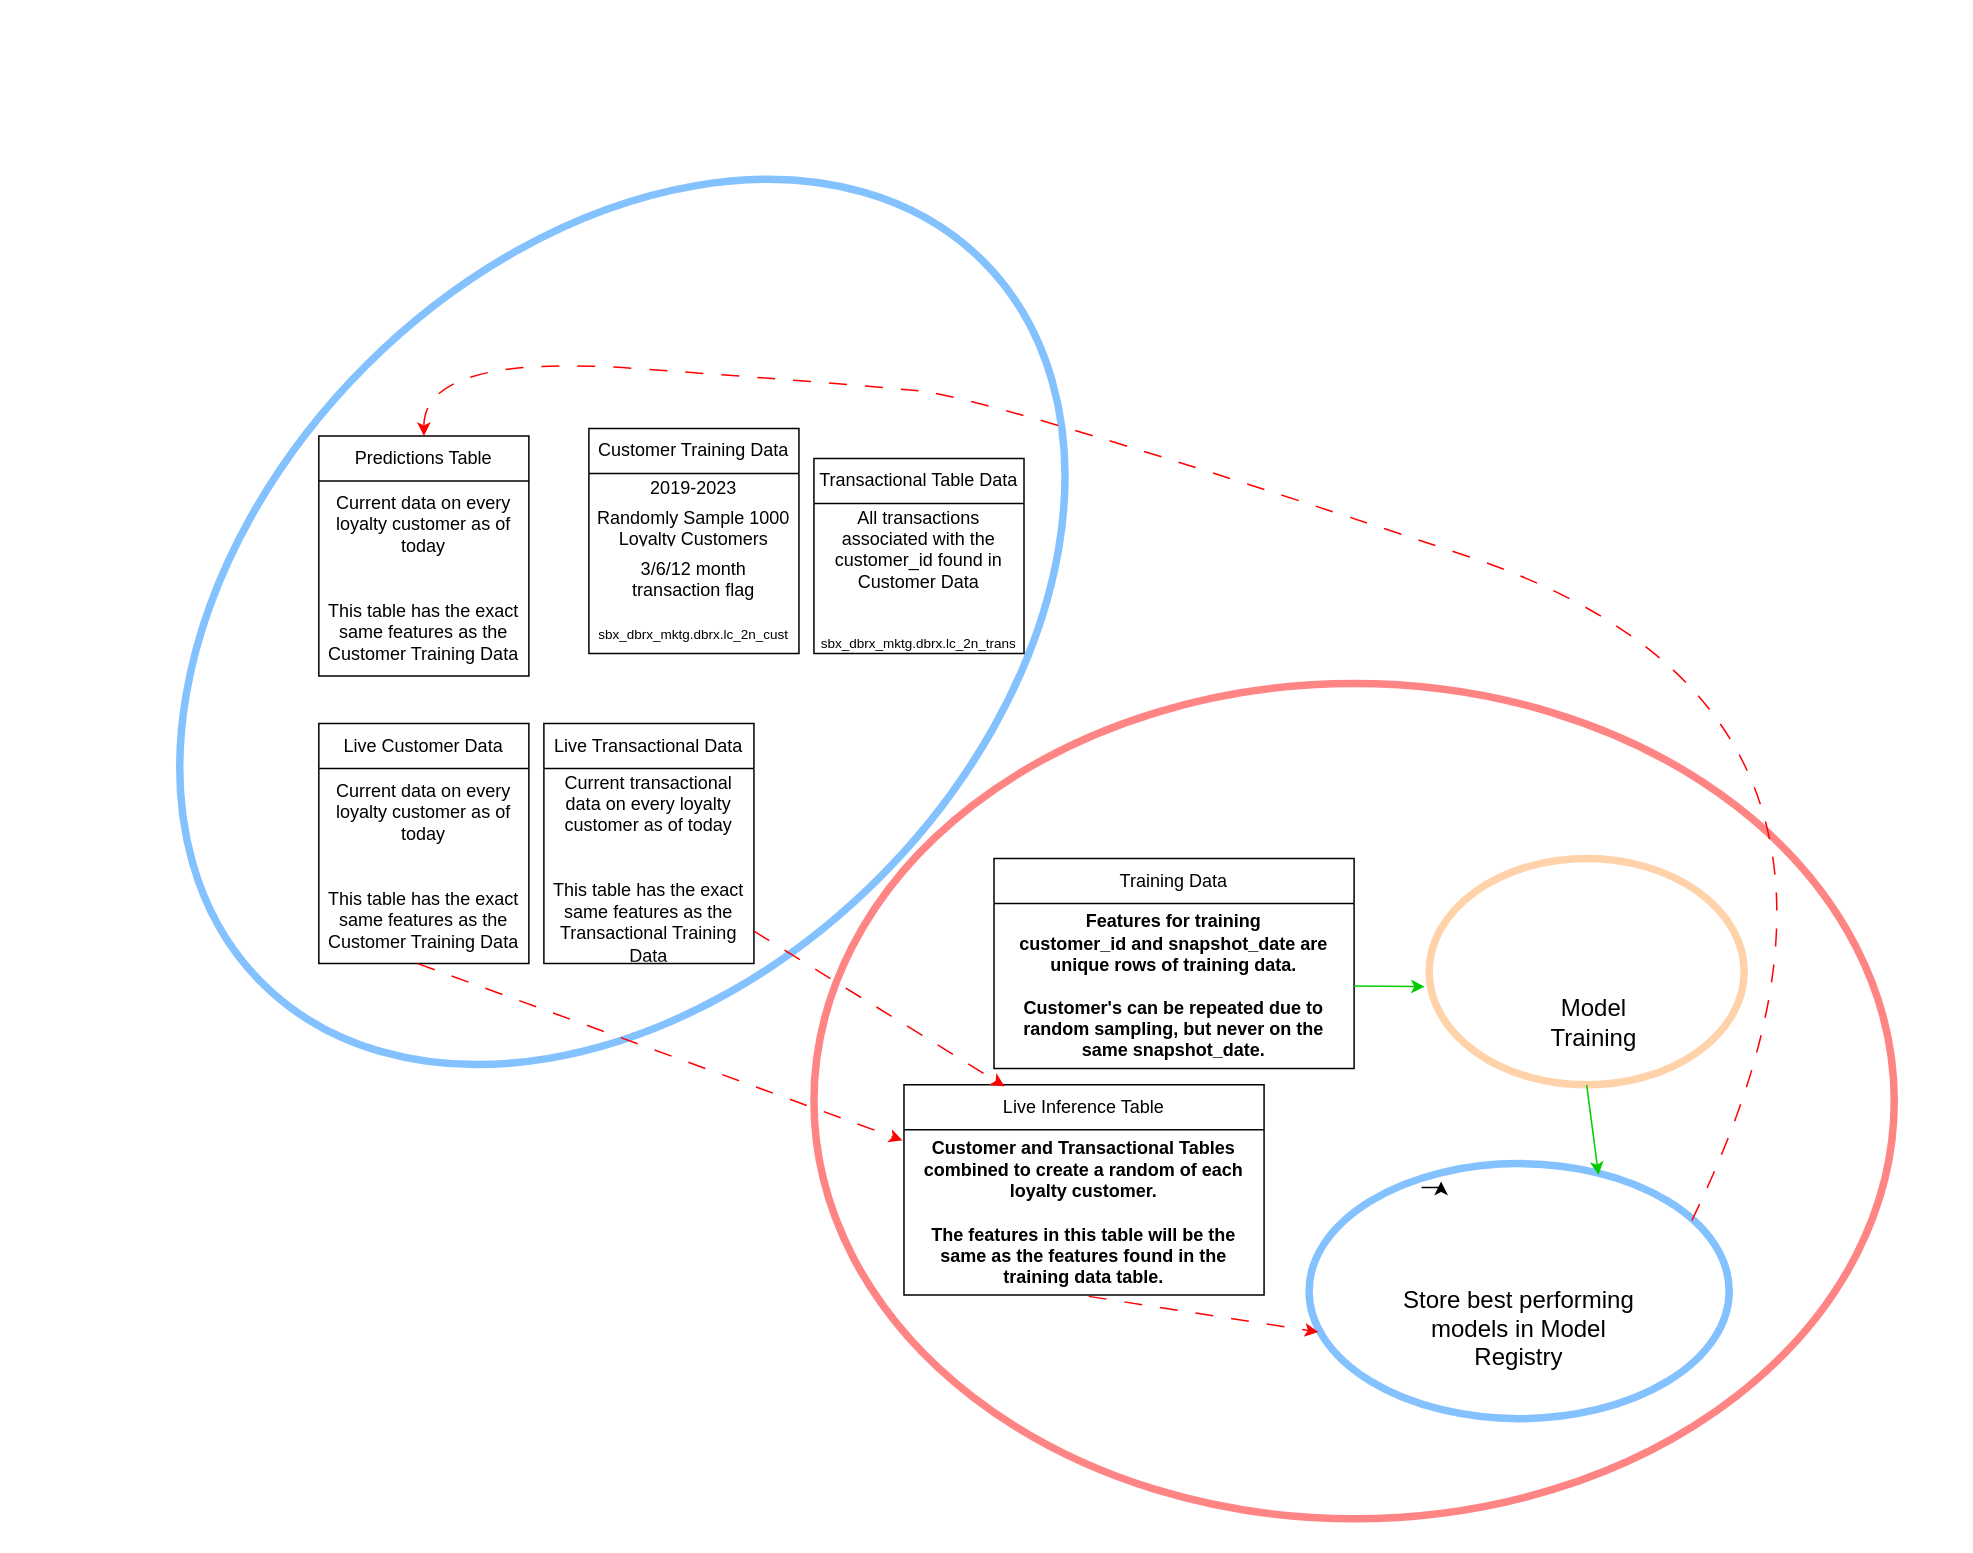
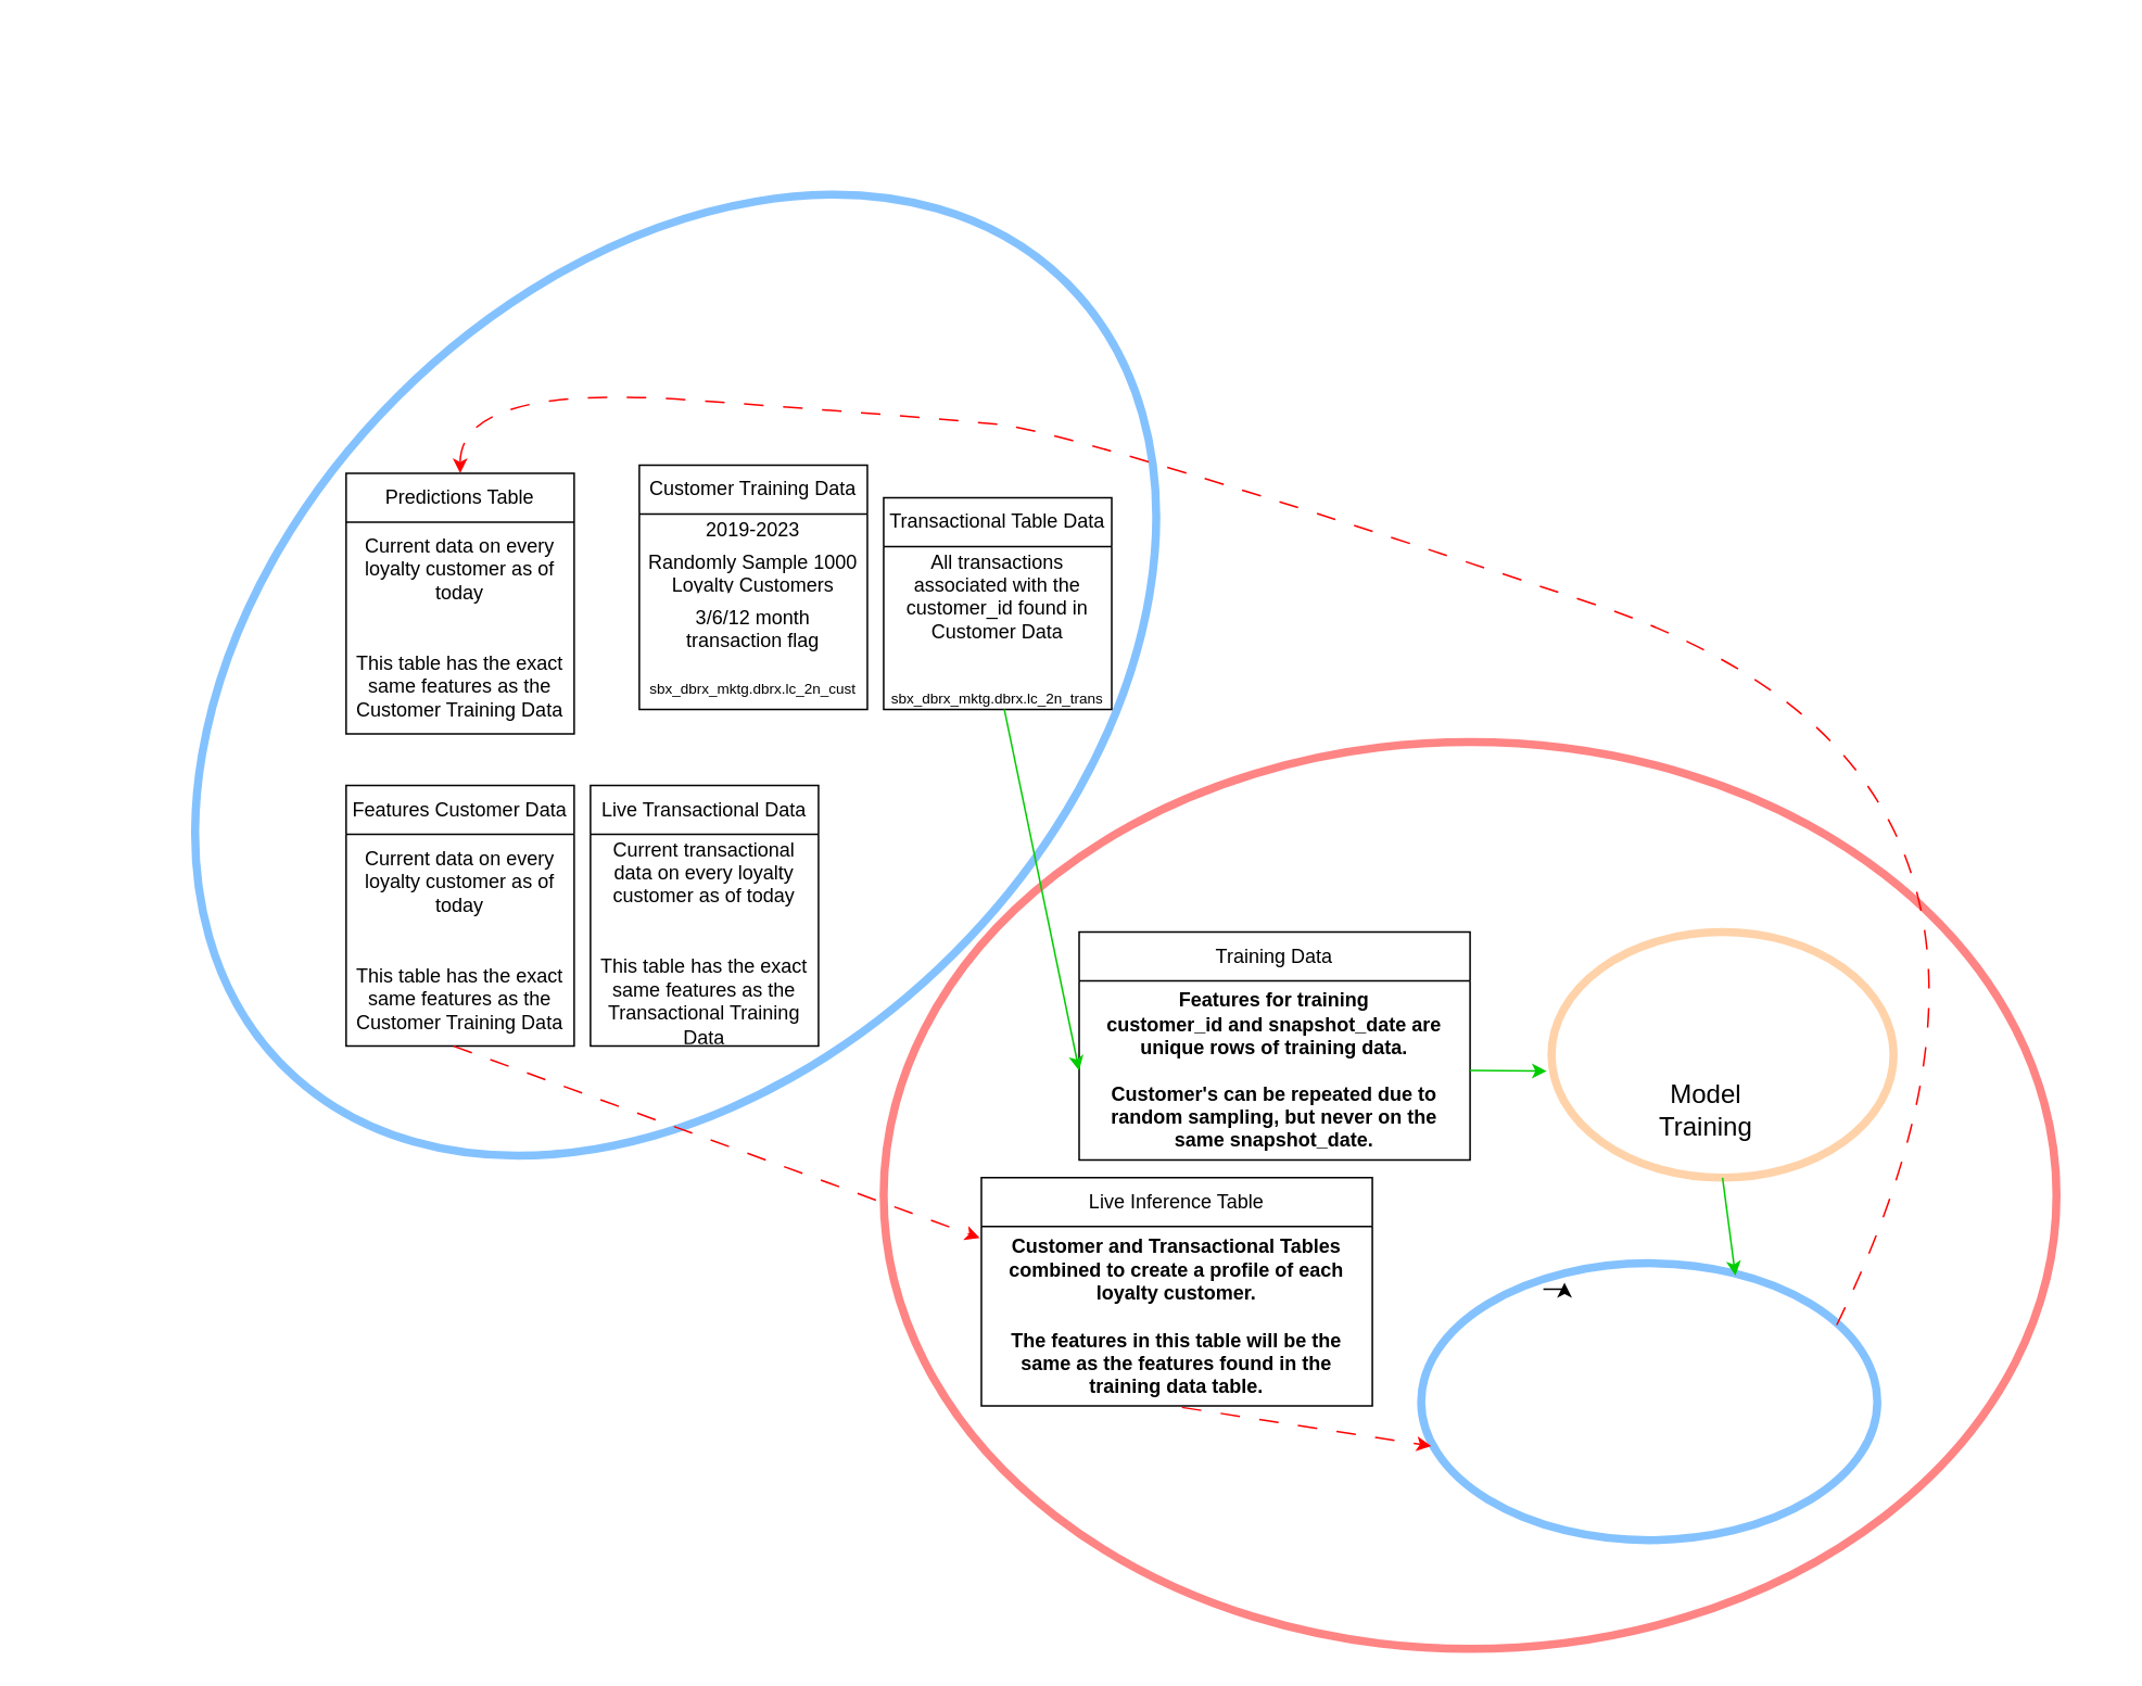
- <mxCell id="20" value="Live Customer Data" style="swimlane;fontStyle=0;childLayout=stackLayout;horizontal=1;startSize=30;horizontalStack=0;resizeParent=1;resizeParentMax=0;resizeLast=0;collapsible=1;marginBottom=0;whiteSpace=wrap;html=1;" vertex="1" parent="1"><mxGeometry x="158" y="393.71" width="140" height="160" as="geometry" /></mxCell>
+ <mxCell id="20" value="Features Customer Data" style="swimlane;fontStyle=0;childLayout=stackLayout;horizontal=1;startSize=30;horizontalStack=0;resizeParent=1;resizeParentMax=0;resizeLast=0;collapsible=1;marginBottom=0;whiteSpace=wrap;html=1;" vertex="1" parent="1"><mxGeometry x="158" y="393.71" width="140" height="160" as="geometry" /></mxCell>
+ <mxCell id="26" value="" style="endArrow=classic;html=1;rounded=0;exitX=0.529;exitY=1;exitDx=0;exitDy=0;entryX=0;entryY=0.5;entryDx=0;entryDy=0;exitPerimeter=0;strokeColor=#00CC00;" edge="1" parent="1" source="10" target="12"><mxGeometry width="50" height="50" relative="1" as="geometry"><mxPoint x="628" y="527" as="sourcePoint" /><mxPoint x="678" y="477" as="targetPoint" /></mxGeometry></mxCell>
- <mxCell id="29" value="" style="endArrow=classic;html=1;rounded=0;entryX=0.279;entryY=0.007;entryDx=0;entryDy=0;entryPerimeter=0;dashed=1;dashPattern=12 12;fillColor=#fff2cc;strokeColor=#FF0000;" edge="1" parent="1" source="23" target="24"><mxGeometry width="50" height="50" relative="1" as="geometry"><mxPoint x="325" y="411" as="sourcePoint" /><mxPoint x="718" y="584" as="targetPoint" /></mxGeometry></mxCell>
- <mxCell id="18" value="&lt;font style=&quot;font-size: 16px;&quot;&gt;Model Training&lt;/font&gt;" style="text;html=1;align=center;verticalAlign=middle;whiteSpace=wrap;rounded=0;" vertex="1" parent="1"><mxGeometry x="958" y="562.9" width="100" height="60.79" as="geometry" /></mxCell>
+ <mxCell id="18" value="&lt;font style=&quot;font-size: 16px;&quot;&gt;Model Training&lt;/font&gt;" style="text;html=1;align=center;verticalAlign=middle;whiteSpace=wrap;rounded=0;" vertex="1" parent="1"><mxGeometry x="943" y="562.9" width="100" height="60.79" as="geometry" /></mxCell>
- <mxCell id="25" value="&lt;b&gt;Customer and Transactional Tables combined to create a random of each loyalty customer.&lt;br&gt;&lt;br&gt;The features in this table will be the same as the features found in the training data table.&lt;br&gt;&lt;/b&gt;" style="text;strokeColor=none;fillColor=none;align=center;verticalAlign=middle;spacingLeft=4;spacingRight=4;overflow=hidden;points=[[0,0.5],[1,0.5]];portConstraint=eastwest;rotatable=0;whiteSpace=wrap;html=1;" vertex="1" parent="24"><mxGeometry y="30" width="240" height="110" as="geometry" /></mxCell>
+ <mxCell id="25" value="&lt;b&gt;Customer and Transactional Tables combined to create a profile of each loyalty customer.&lt;br&gt;&lt;br&gt;The features in this table will be the same as the features found in the training data table.&lt;br&gt;&lt;/b&gt;" style="text;strokeColor=none;fillColor=none;align=center;verticalAlign=middle;spacingLeft=4;spacingRight=4;overflow=hidden;points=[[0,0.5],[1,0.5]];portConstraint=eastwest;rotatable=0;whiteSpace=wrap;html=1;" vertex="1" parent="24"><mxGeometry y="30" width="240" height="110" as="geometry" /></mxCell>
- <mxCell id="19" value="&lt;font style=&quot;font-size: 16px;&quot;&gt;Store best performing models in Model Registry&lt;/font&gt;" style="text;html=1;align=center;verticalAlign=middle;whiteSpace=wrap;rounded=0;" vertex="1" parent="1"><mxGeometry x="873" y="767" width="170" height="60.79" as="geometry" /></mxCell>
